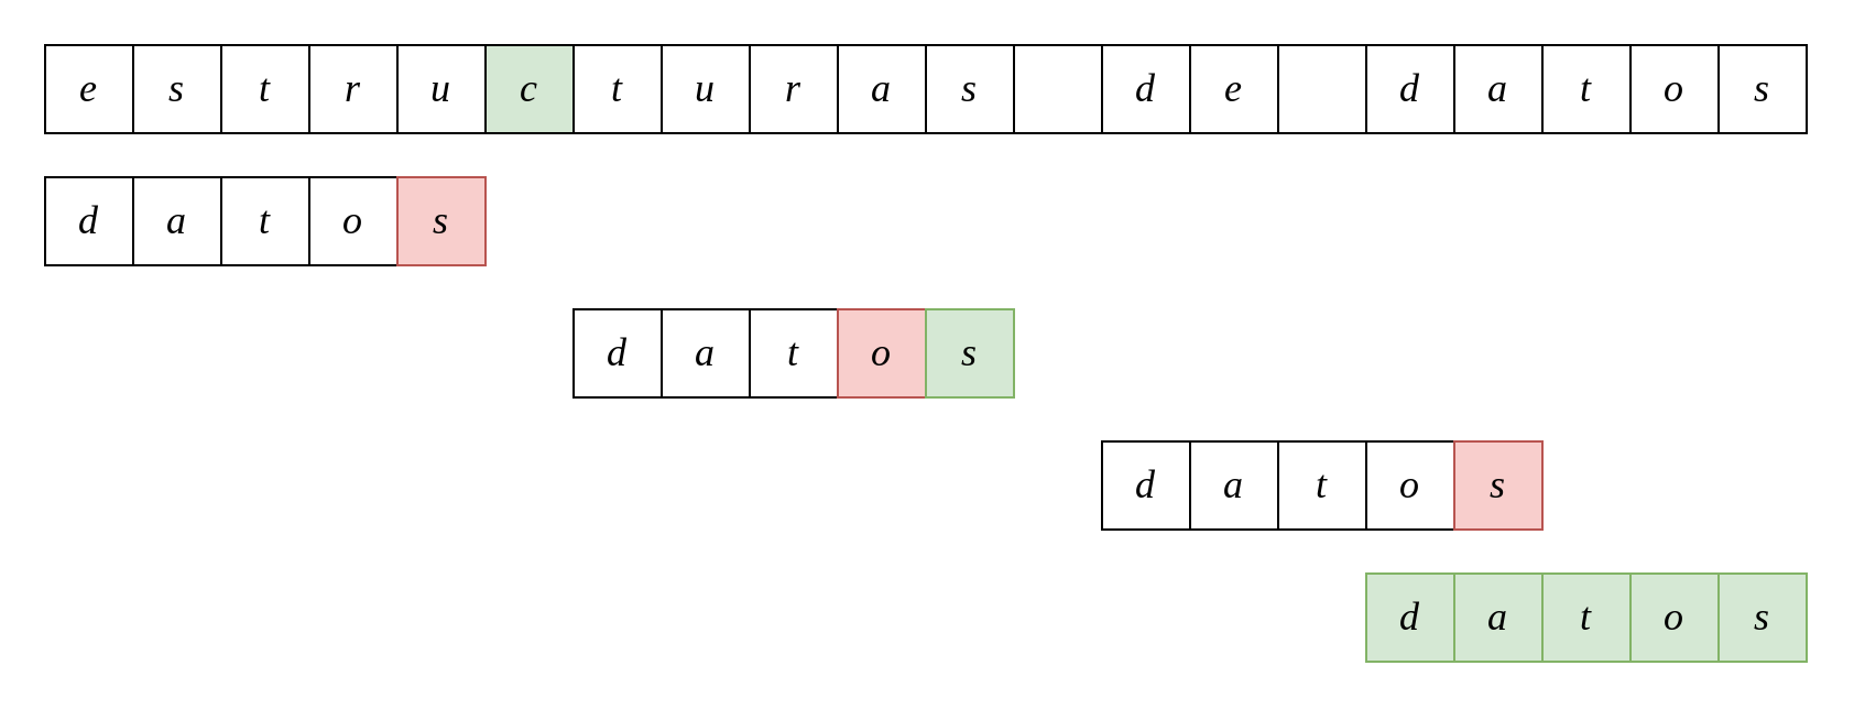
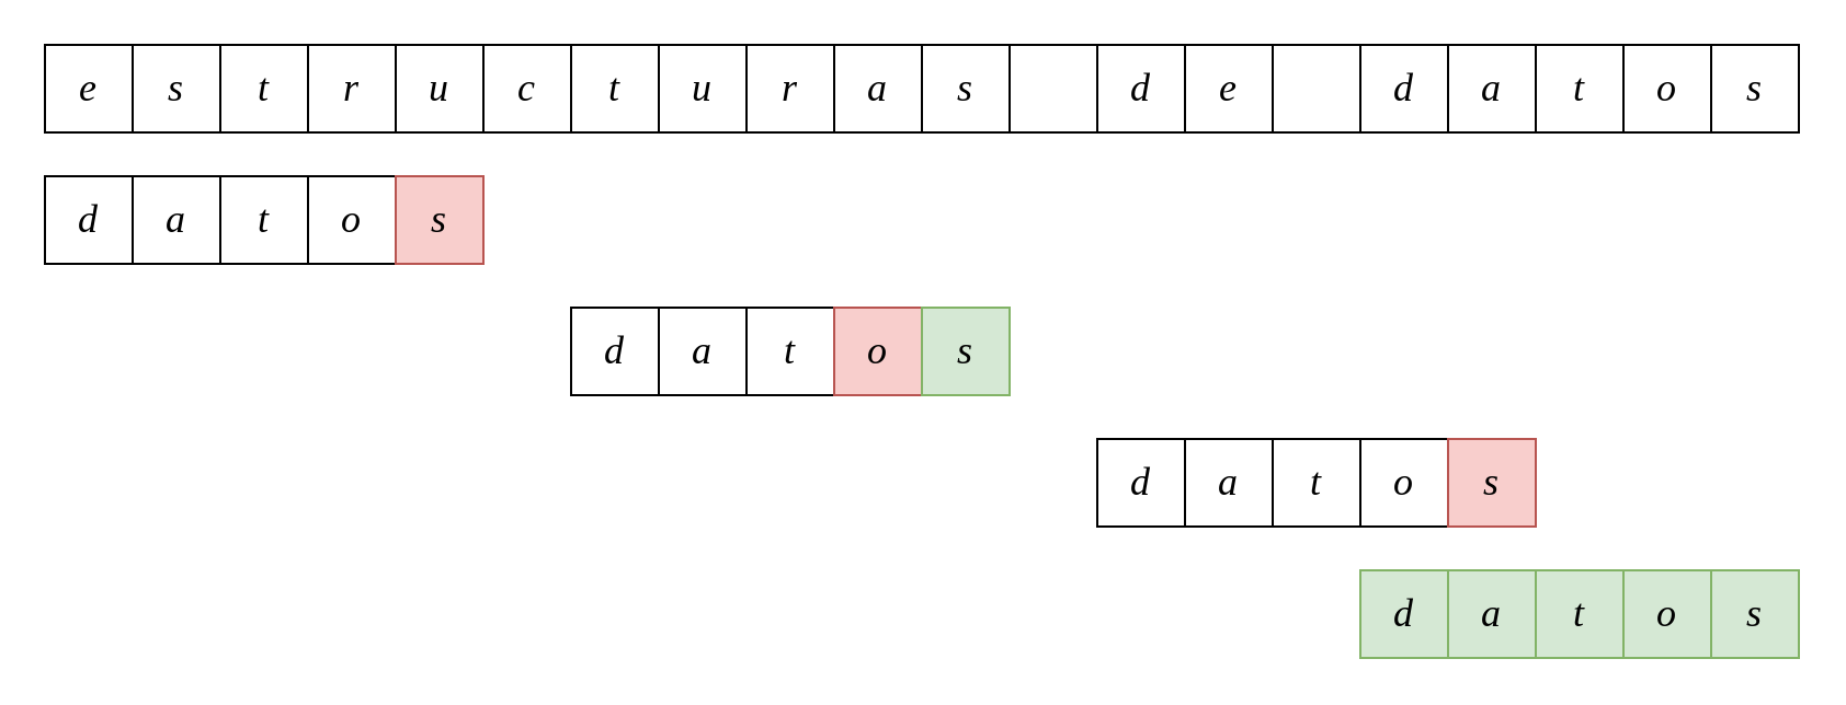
- <mxCell id="12" value="&lt;font face=&quot;cm&quot; style=&quot;font-size: 18px&quot;&gt;&lt;i&gt;c&lt;/i&gt;&lt;/font&gt;" style="whiteSpace=wrap;html=1;aspect=fixed;fillColor=#d5e8d4;" parent="1" vertex="1"><mxGeometry x="220" y="20" width="40" height="40" as="geometry" /></mxCell>
+ <mxCell id="12" value="&lt;font face=&quot;cm&quot; style=&quot;font-size: 18px&quot;&gt;&lt;i&gt;c&lt;/i&gt;&lt;/font&gt;" style="whiteSpace=wrap;html=1;aspect=fixed;" parent="1" vertex="1"><mxGeometry x="220" y="20" width="40" height="40" as="geometry" /></mxCell>
